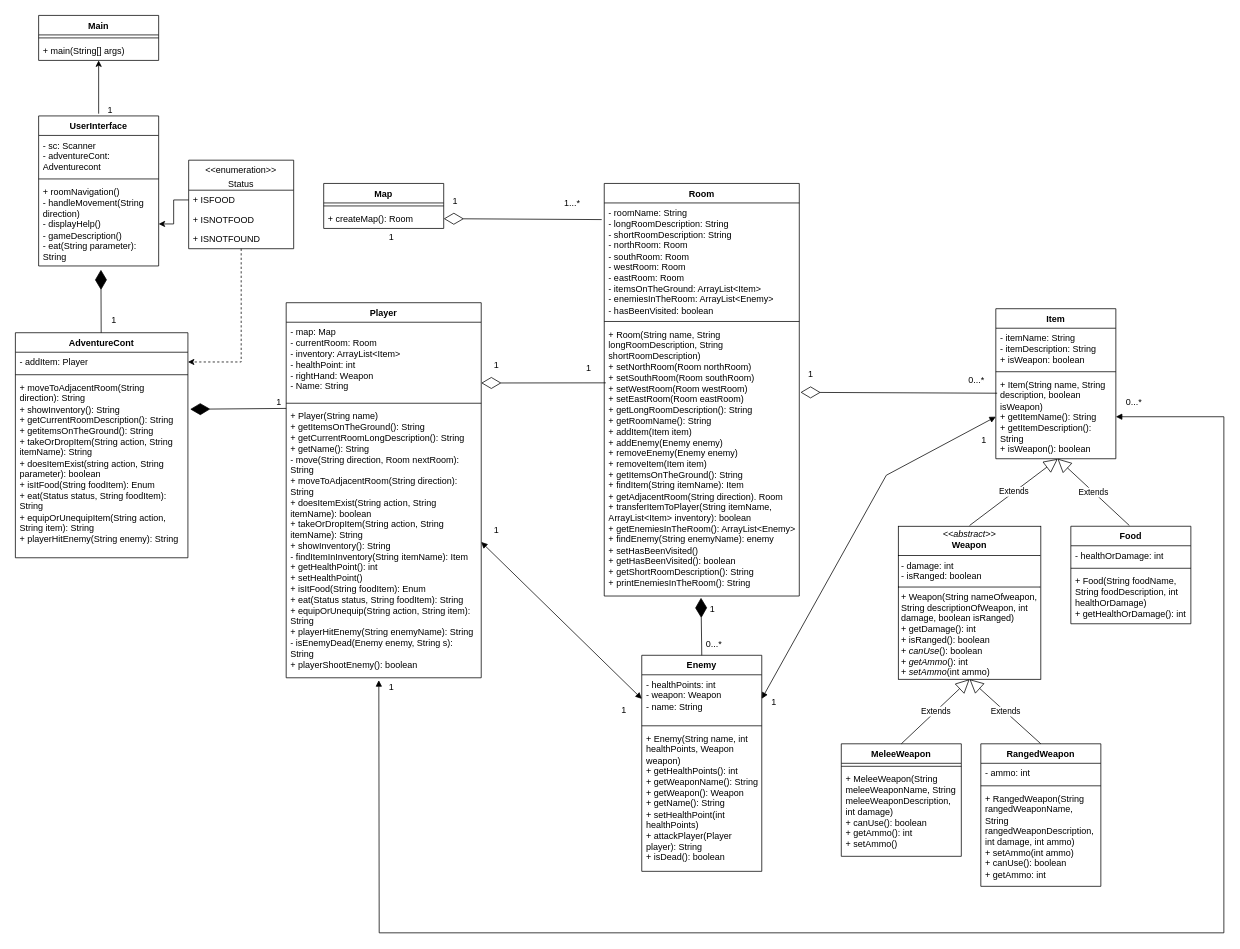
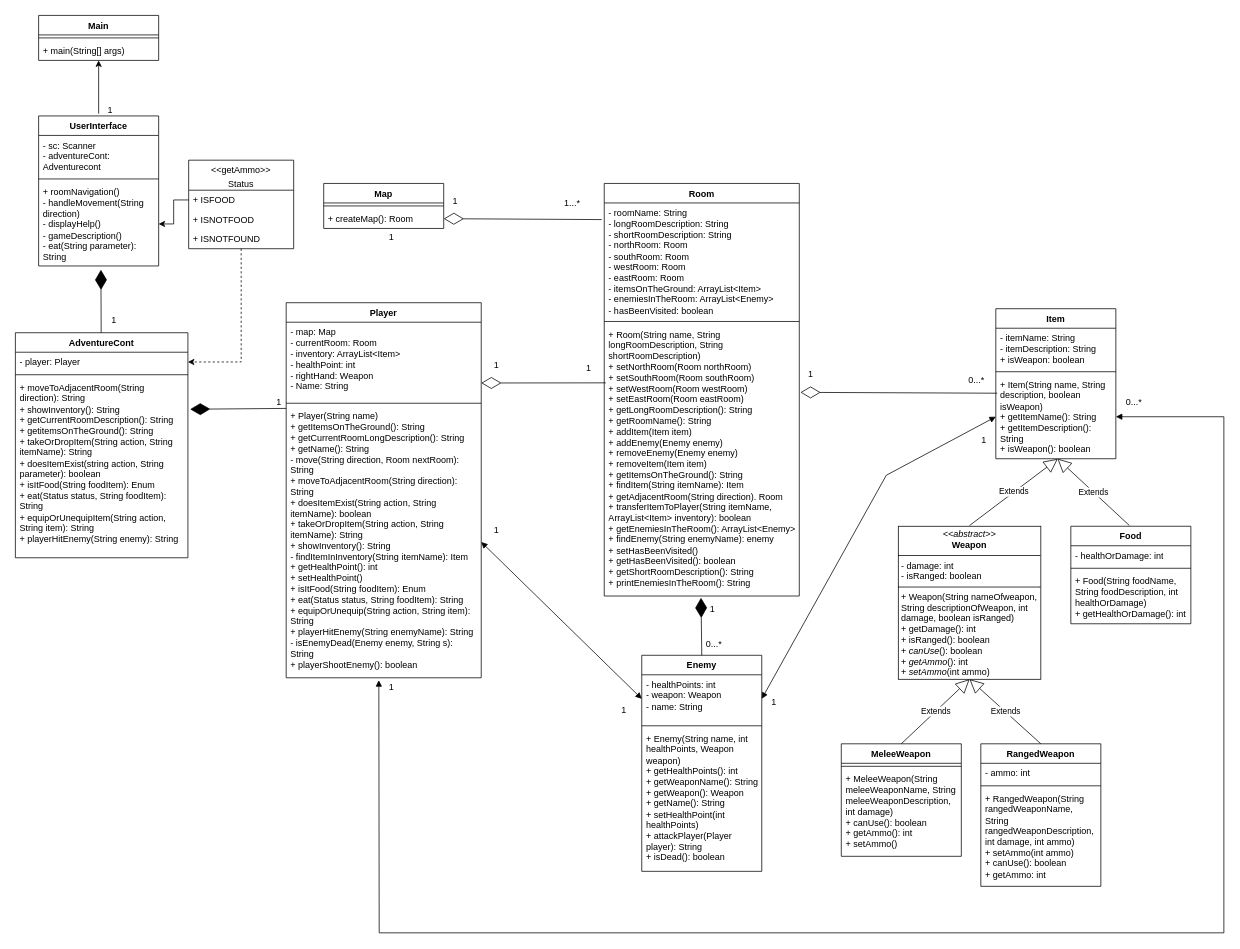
- <mxCell id="46" value="&lt;p style=&quot;margin: 4px 0px 0px;&quot;&gt;&amp;lt;&amp;lt;enumeration&amp;gt;&amp;gt;&lt;br&gt;&lt;/p&gt;&lt;p style=&quot;margin: 4px 0px 0px;&quot;&gt;Status&lt;/p&gt;" style="swimlane;fontStyle=0;childLayout=stackLayout;horizontal=1;startSize=40;fillColor=none;horizontalStack=0;resizeParent=1;resizeParentMax=0;resizeLast=0;collapsible=1;marginBottom=0;whiteSpace=wrap;html=1;" vertex="1" parent="1"><mxGeometry x="251" y="213" width="140" height="118" as="geometry" /></mxCell>
+ <mxCell id="46" value="&lt;p style=&quot;margin: 4px 0px 0px;&quot;&gt;&amp;lt;&amp;lt;getAmmo&amp;gt;&amp;gt;&lt;br&gt;&lt;/p&gt;&lt;p style=&quot;margin: 4px 0px 0px;&quot;&gt;Status&lt;/p&gt;" style="swimlane;fontStyle=0;childLayout=stackLayout;horizontal=1;startSize=40;fillColor=none;horizontalStack=0;resizeParent=1;resizeParentMax=0;resizeLast=0;collapsible=1;marginBottom=0;whiteSpace=wrap;html=1;" vertex="1" parent="1"><mxGeometry x="251" y="213" width="140" height="118" as="geometry" /></mxCell>
- <mxCell id="15" value="- addItem: Player" style="text;strokeColor=none;fillColor=none;align=left;verticalAlign=top;spacingLeft=4;spacingRight=4;overflow=hidden;rotatable=0;points=[[0,0.5],[1,0.5]];portConstraint=eastwest;whiteSpace=wrap;html=1;" vertex="1" parent="14"><mxGeometry y="26" width="230" height="26" as="geometry" /></mxCell>
+ <mxCell id="15" value="- player: Player" style="text;strokeColor=none;fillColor=none;align=left;verticalAlign=top;spacingLeft=4;spacingRight=4;overflow=hidden;rotatable=0;points=[[0,0.5],[1,0.5]];portConstraint=eastwest;whiteSpace=wrap;html=1;" vertex="1" parent="14"><mxGeometry y="26" width="230" height="26" as="geometry" /></mxCell>
